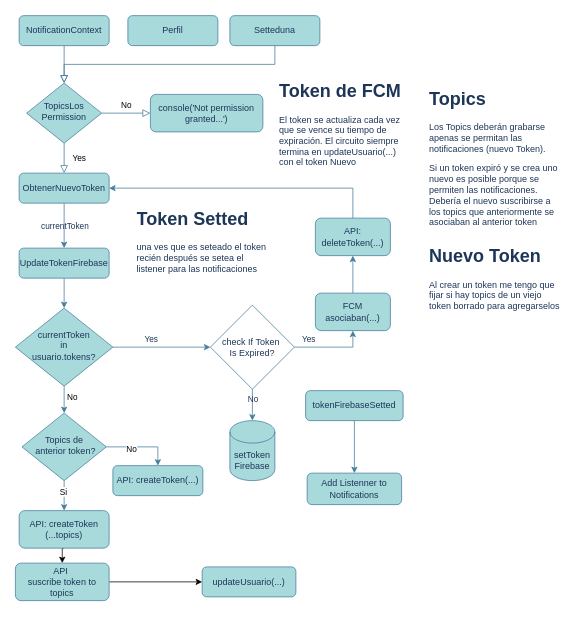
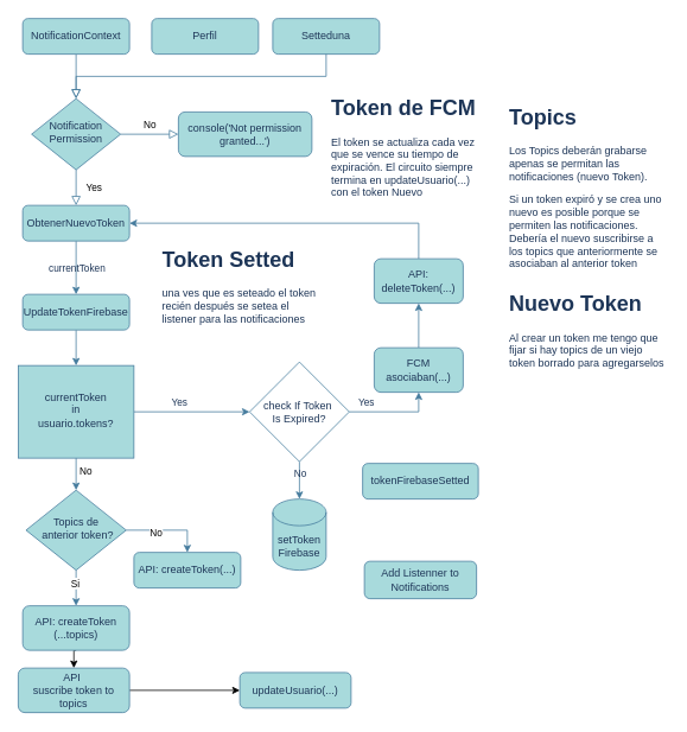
- <mxCell id="6" value="TopicsLos Permission" style="rhombus;whiteSpace=wrap;html=1;shadow=0;fontFamily=Helvetica;fontSize=12;align=center;strokeWidth=1;spacing=6;spacingTop=-4;labelBackgroundColor=none;fillColor=#A8DADC;strokeColor=#457B9D;fontColor=#1D3557;" parent="1" vertex="1"><mxGeometry x="35" y="110" width="100" height="80" as="geometry" /></mxCell>
+ <mxCell id="6" value="Notification Permission" style="rhombus;whiteSpace=wrap;html=1;shadow=0;fontFamily=Helvetica;fontSize=12;align=center;strokeWidth=1;spacing=6;spacingTop=-4;labelBackgroundColor=none;fillColor=#A8DADC;strokeColor=#457B9D;fontColor=#1D3557;" parent="1" vertex="1"><mxGeometry x="35" y="110" width="100" height="80" as="geometry" /></mxCell>
- <mxCell id="10" value="currentToken&lt;div&gt;in&lt;/div&gt;&lt;div&gt;usuario.tokens?&lt;/div&gt;" style="rhombus;whiteSpace=wrap;html=1;shadow=0;fontFamily=Helvetica;fontSize=12;align=center;strokeWidth=1;spacing=6;spacingTop=-4;labelBackgroundColor=none;fillColor=#A8DADC;strokeColor=#457B9D;fontColor=#1D3557;" parent="1" vertex="1"><mxGeometry x="20" y="410" width="130" height="104" as="geometry" /></mxCell>
+ <mxCell id="10" value="currentToken&lt;div&gt;in&lt;/div&gt;&lt;div&gt;usuario.tokens?&lt;/div&gt;" style="whiteSpace=wrap;html=1;shadow=0;fontFamily=Helvetica;fontSize=12;align=center;strokeWidth=1;spacing=6;spacingTop=-4;labelBackgroundColor=none;fillColor=#A8DADC;strokeColor=#457B9D;fontColor=#1D3557;rounded=0;" parent="1" vertex="1"><mxGeometry x="20" y="410" width="130" height="104" as="geometry" /></mxCell>
- <mxCell id="31" style="edgeStyle=orthogonalEdgeStyle;rounded=0;orthogonalLoop=1;jettySize=auto;html=1;exitX=0.5;exitY=1;exitDx=0;exitDy=0;labelBackgroundColor=none;fontColor=default;strokeColor=#457B9D;" parent="1" source="32" target="13" edge="1"><mxGeometry relative="1" as="geometry" /></mxCell>
